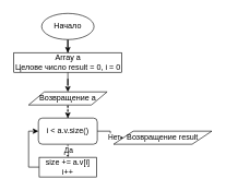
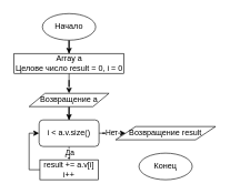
- <mxCell id="6" style="edgeStyle=orthogonalEdgeStyle;rounded=0;orthogonalLoop=1;jettySize=auto;html=1;dashed=1;" edge="1" parent="1" source="7" target="12"><mxGeometry relative="1" as="geometry" /></mxCell>
+ <mxCell id="6" style="edgeStyle=orthogonalEdgeStyle;rounded=0;orthogonalLoop=1;jettySize=auto;html=1;" edge="1" parent="1" source="7" target="12"><mxGeometry relative="1" as="geometry" /></mxCell>
- <mxCell id="14" value="Возвращение result" style="shape=parallelogram;perimeter=parallelogramPerimeter;whiteSpace=wrap;html=1;" vertex="1" parent="1"><mxGeometry x="173" y="200" width="150" height="20" as="geometry" /></mxCell>
+ <mxCell id="14" value="Возвращение result" style="shape=parallelogram;perimeter=parallelogramPerimeter;whiteSpace=wrap;html=1;" vertex="1" parent="1"><mxGeometry x="173" y="190" width="150" height="20" as="geometry" /></mxCell>
+ <mxCell id="13" value="Конец" style="ellipse;whiteSpace=wrap;html=1;" vertex="1" parent="1"><mxGeometry x="208" y="230" width="80" height="40" as="geometry" /></mxCell>
- <mxCell id="16" value="size += a.v[i]&lt;br&gt;i++" style="rounded=0;whiteSpace=wrap;html=1;" vertex="1" parent="1"><mxGeometry x="59.25" y="240" width="87.5" height="30" as="geometry" /></mxCell>
+ <mxCell id="16" value="result += a.v[i]&lt;br&gt;i++" style="rounded=0;whiteSpace=wrap;html=1;" vertex="1" parent="1"><mxGeometry x="59.25" y="240" width="87.5" height="30" as="geometry" /></mxCell>
